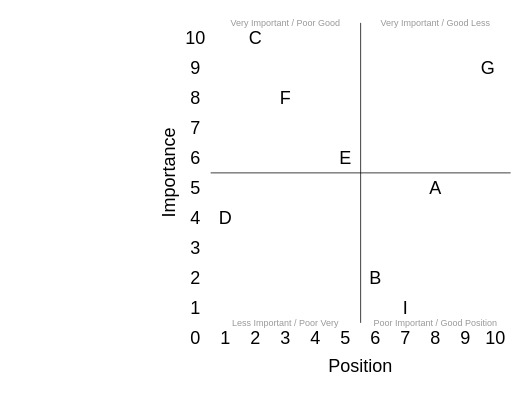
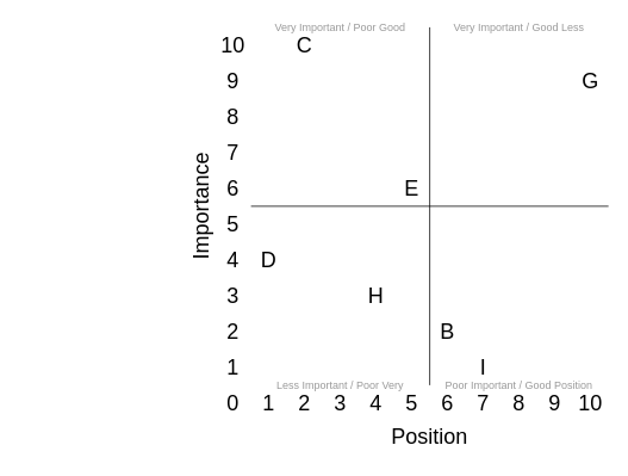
- <mxCell id="35" value="G" style="whiteSpace=wrap;html=1;fillColor=none;strokeColor=none;spacing=0;fontSize=24;" parent="1" vertex="1"><mxGeometry x="630" y="70" width="40" height="40" as="geometry" /></mxCell>
+ <mxCell id="35" value="G" style="whiteSpace=wrap;html=1;fillColor=none;strokeColor=none;spacing=0;fontSize=24;" parent="1" vertex="1"><mxGeometry x="640" y="70" width="40" height="40" as="geometry" /></mxCell>
- <mxCell id="34" value="F" style="whiteSpace=wrap;html=1;fillColor=none;strokeColor=none;spacing=0;fontSize=24;" parent="1" vertex="1"><mxGeometry x="360" y="110" width="40" height="40" as="geometry" /></mxCell>
- <mxCell id="28" value="A" style="whiteSpace=wrap;html=1;fillColor=none;strokeColor=none;spacing=0;fontSize=24;" parent="1" vertex="1"><mxGeometry x="560" y="230" width="40" height="40" as="geometry" /></mxCell>
+ <mxCell id="36" value="H" style="whiteSpace=wrap;html=1;fillColor=none;strokeColor=none;spacing=0;fontSize=24;" parent="1" vertex="1"><mxGeometry x="400" y="310" width="40" height="40" as="geometry" /></mxCell>
